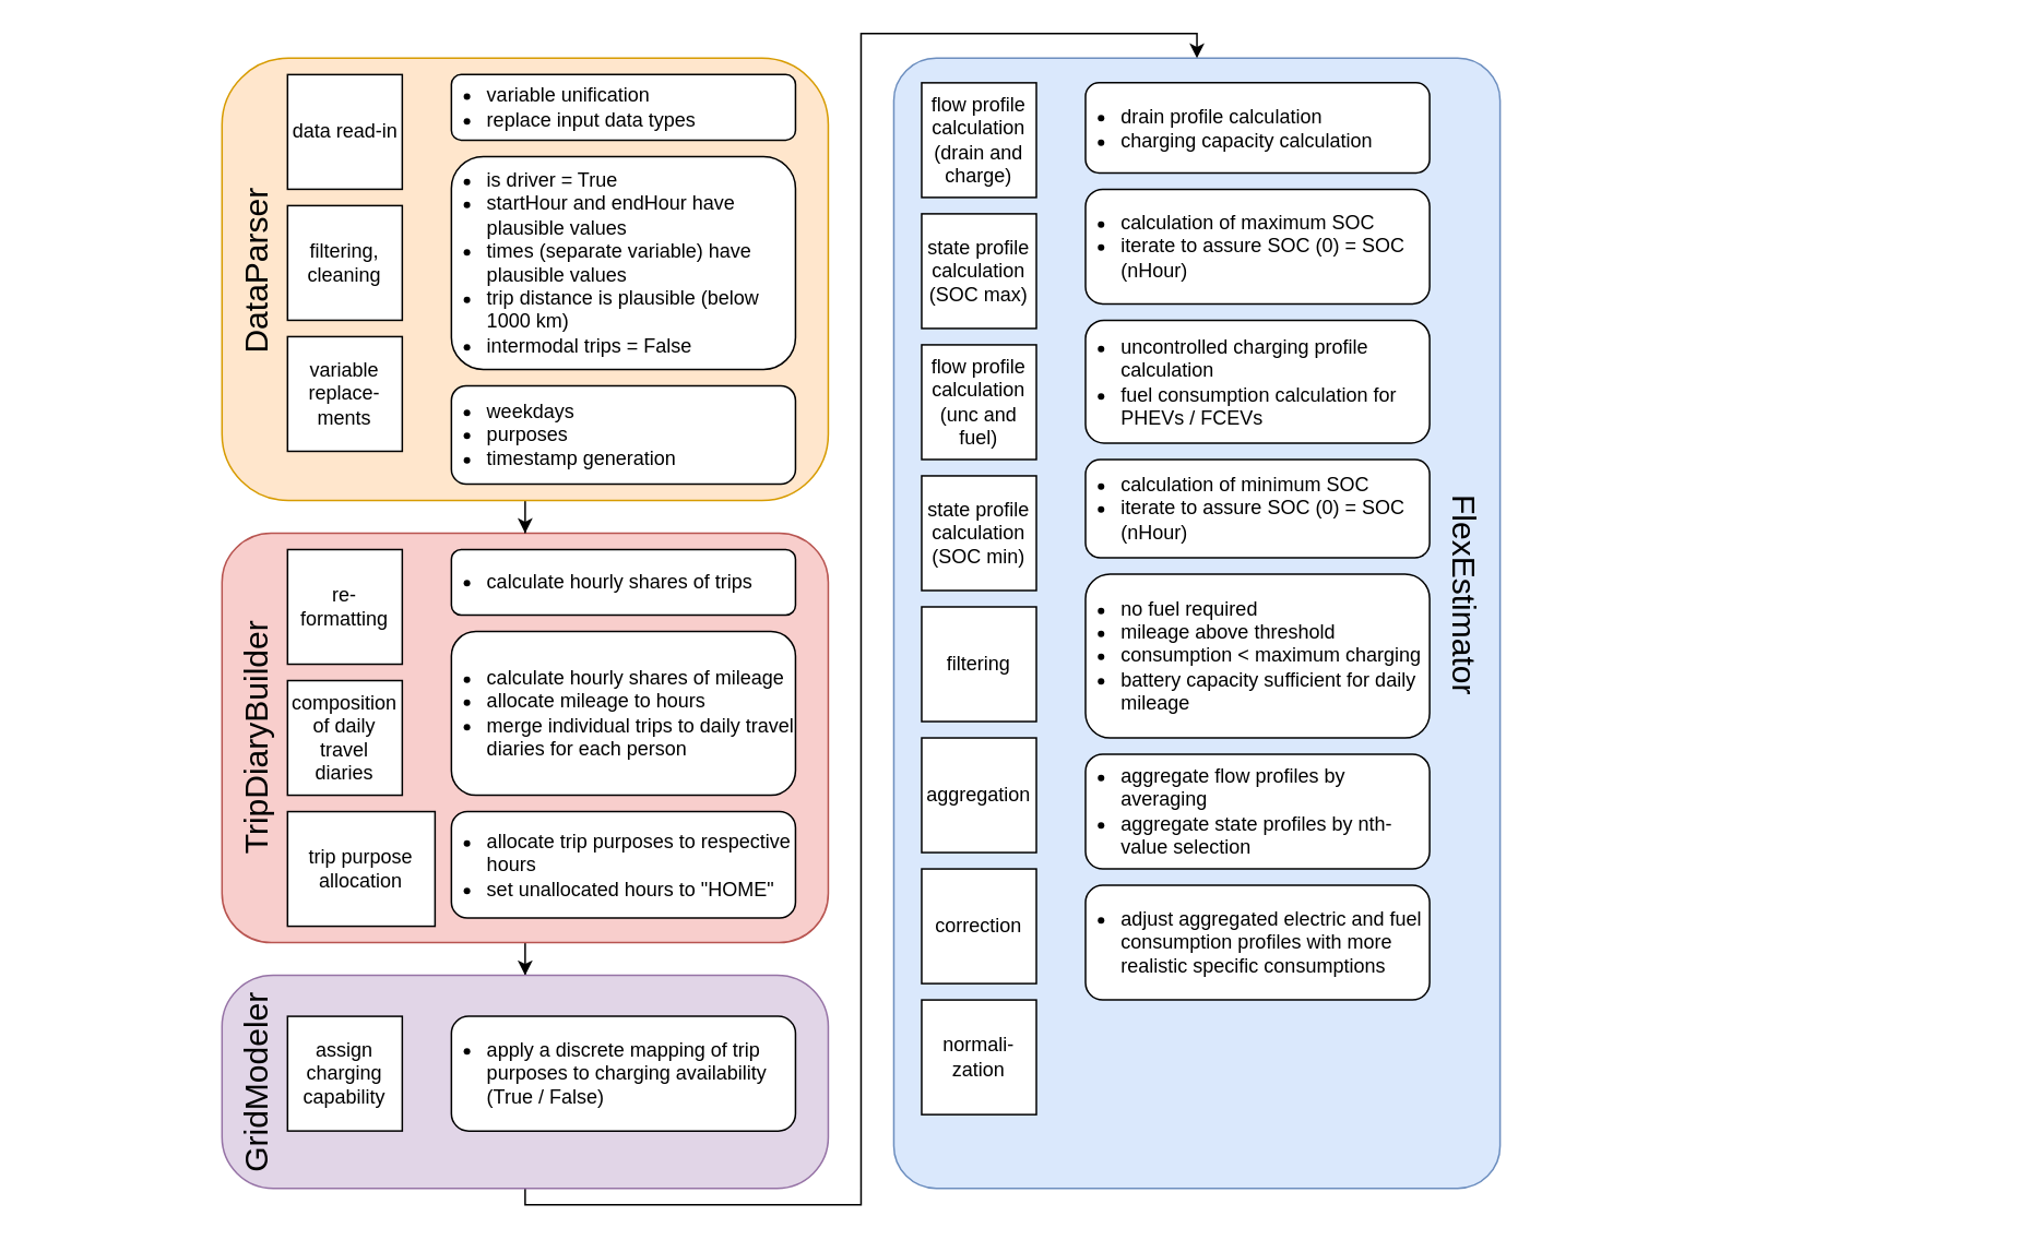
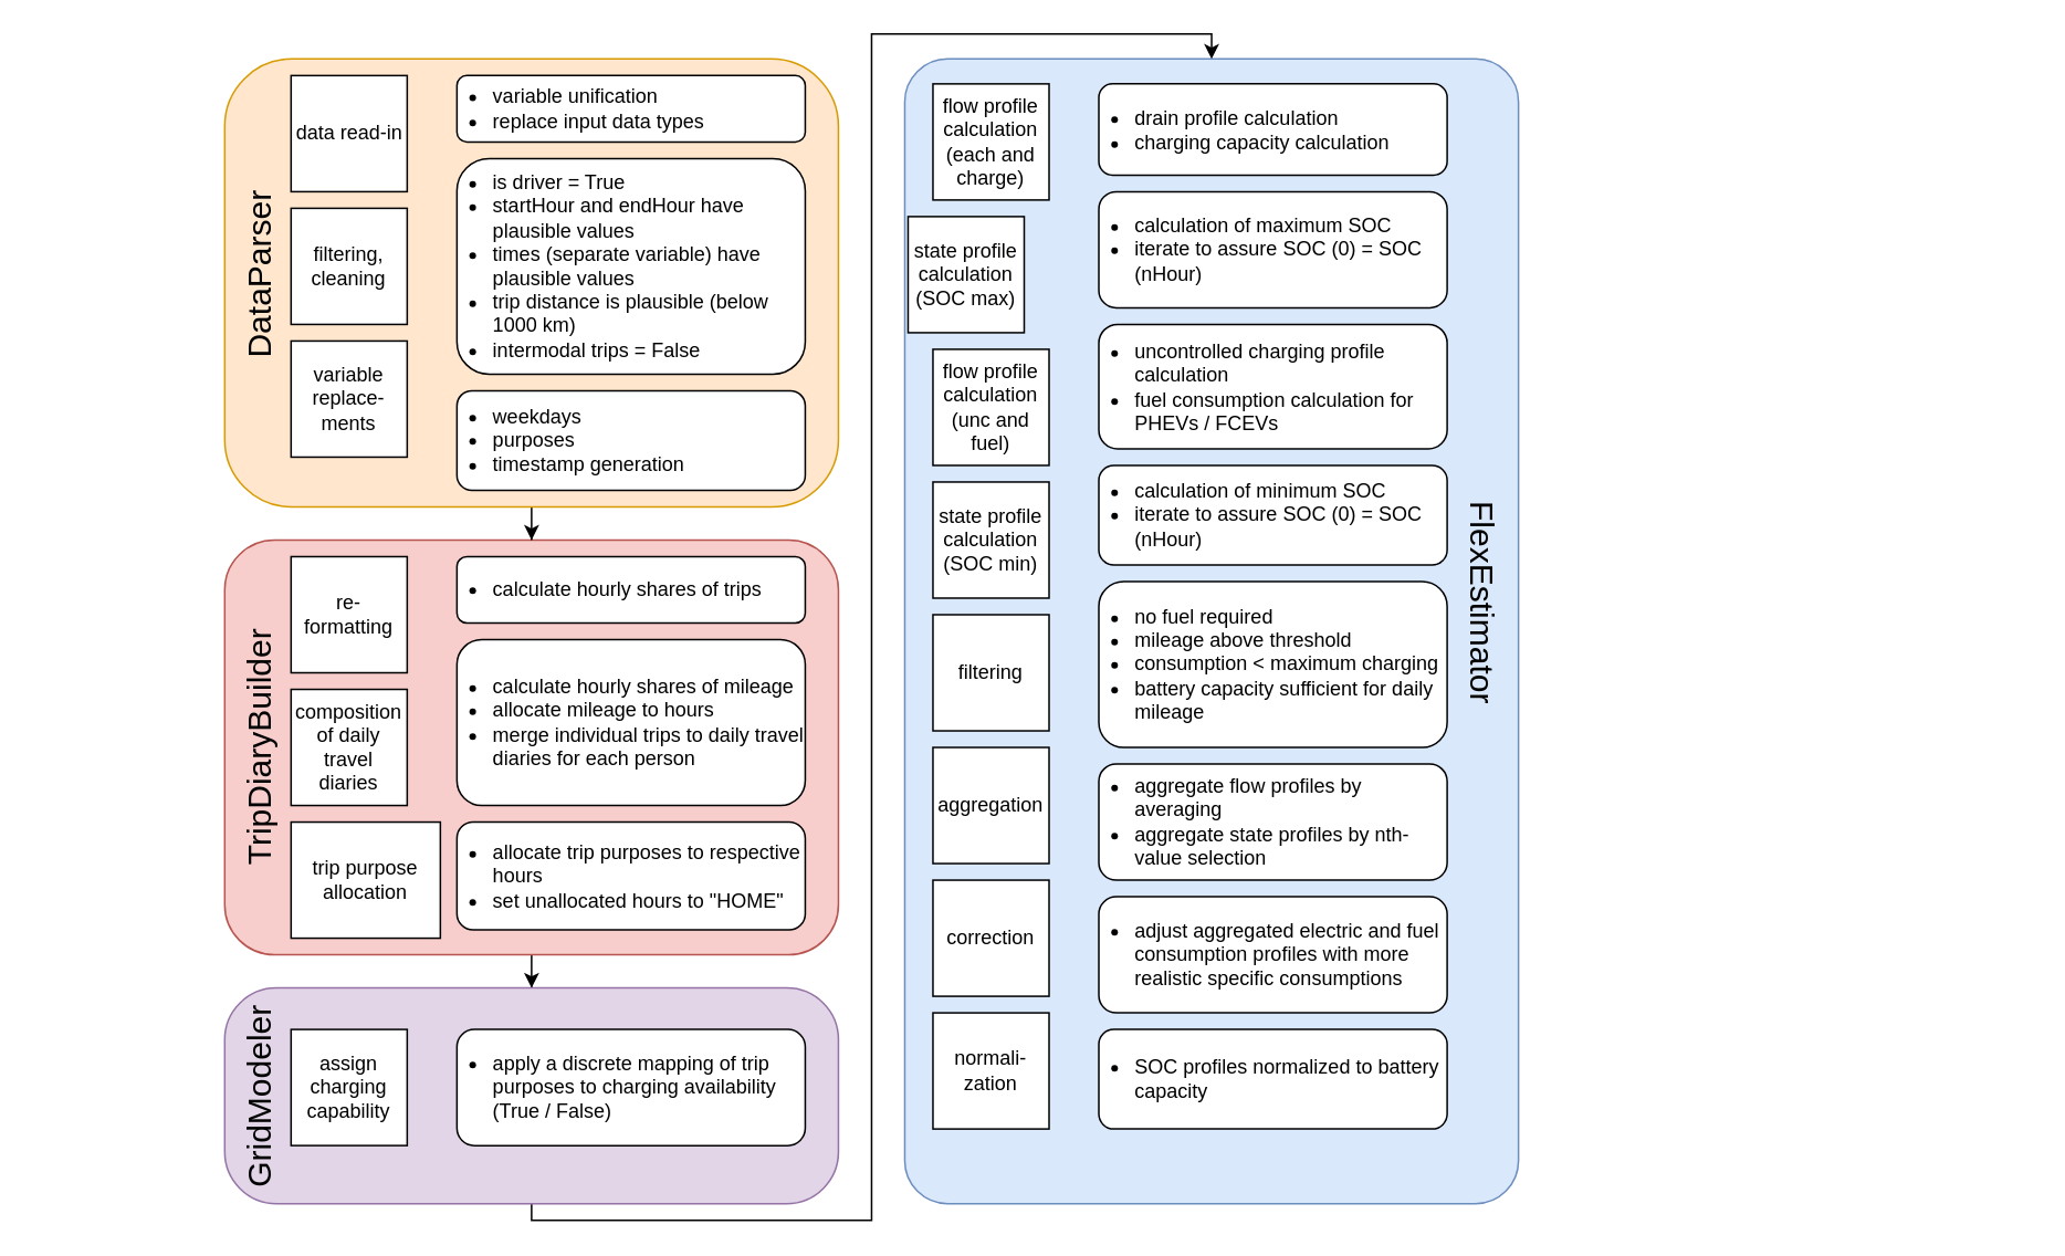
- <mxCell id="26" value="flow profile calculation (drain and charge)" style="whiteSpace=wrap;html=1;aspect=fixed;spacingLeft=2;spacingRight=2;" parent="1" vertex="1"><mxGeometry x="562" y="50" width="70" height="70" as="geometry" /></mxCell>
+ <mxCell id="26" value="flow profile calculation (each and charge)" style="whiteSpace=wrap;html=1;aspect=fixed;spacingLeft=2;spacingRight=2;" parent="1" vertex="1"><mxGeometry x="562" y="50" width="70" height="70" as="geometry" /></mxCell>
- <mxCell id="25" value="state profile calculation (SOC max)" style="whiteSpace=wrap;html=1;aspect=fixed;spacingLeft=2;spacingRight=2;" parent="1" vertex="1"><mxGeometry x="562" y="130" width="70" height="70" as="geometry" /></mxCell>
+ <mxCell id="25" value="state profile calculation (SOC max)" style="whiteSpace=wrap;html=1;aspect=fixed;spacingLeft=2;spacingRight=2;" parent="1" vertex="1"><mxGeometry x="547" y="130" width="70" height="70" as="geometry" /></mxCell>
+ <mxCell id="40" value="&lt;ul&gt;&lt;li&gt;SOC profiles normalized to battery capacity&lt;/li&gt;&lt;/ul&gt;" style="rounded=1;whiteSpace=wrap;html=1;align=left;spacingLeft=-20;" parent="1" vertex="1"><mxGeometry x="662" y="620" width="210" height="60" as="geometry" /></mxCell>
